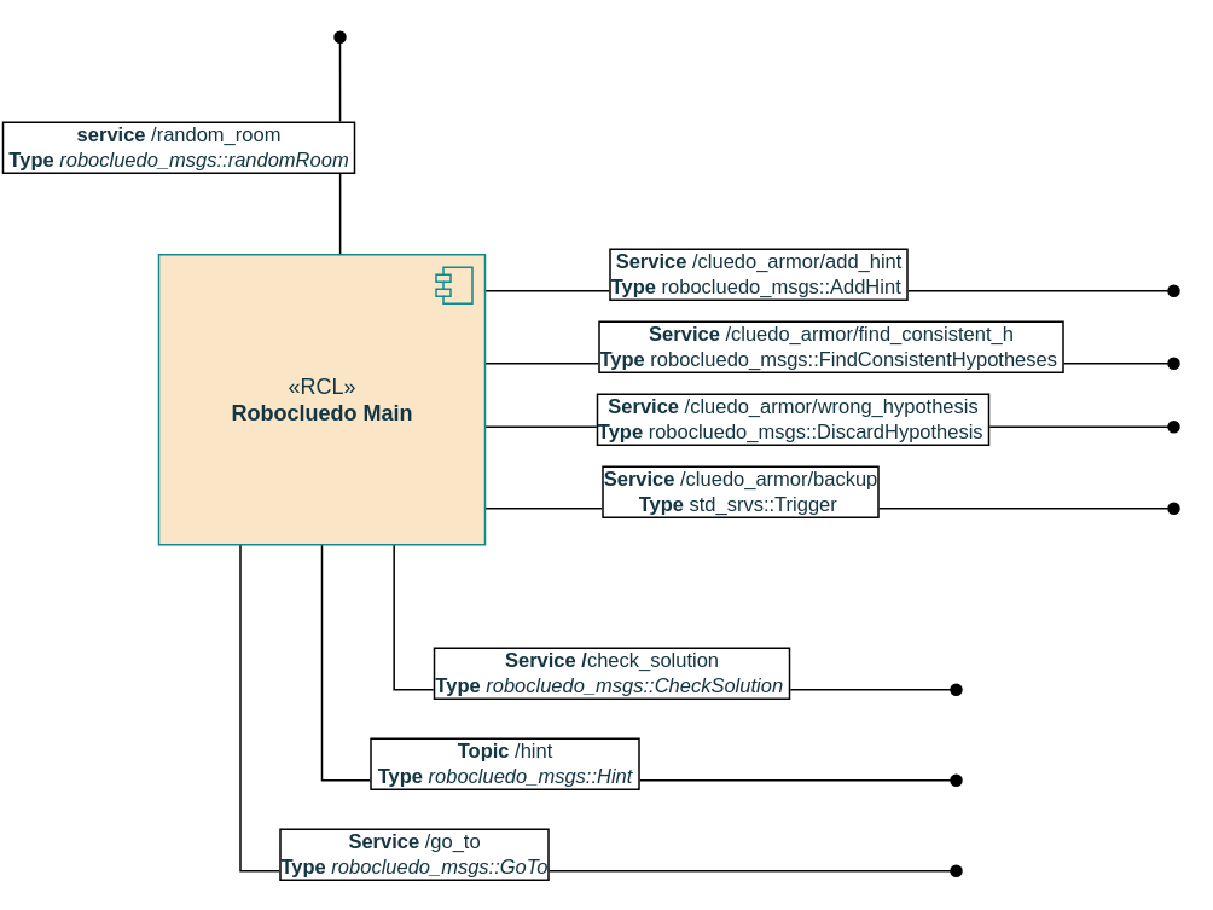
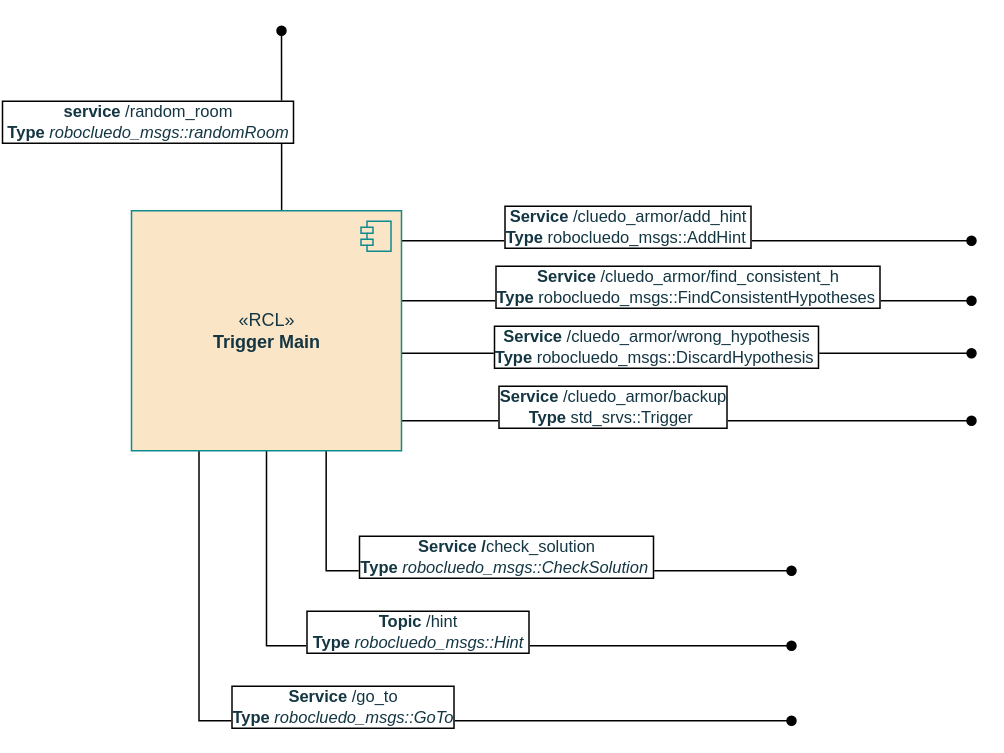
- <mxCell id="18" value="«RCL»&lt;br&gt;&lt;b&gt;Robocluedo Main&lt;/b&gt;" style="html=1;dropTarget=0;fontColor=#143642;strokeColor=#0F8B8D;fillColor=#FAE5C7;gradientColor=none;" vertex="1" parent="1"><mxGeometry x="20" y="140" width="180" height="160" as="geometry" /></mxCell>
+ <mxCell id="18" value="«RCL»&lt;br&gt;&lt;b&gt;Trigger Main&lt;/b&gt;" style="html=1;dropTarget=0;fontColor=#143642;strokeColor=#0F8B8D;fillColor=#FAE5C7;gradientColor=none;" vertex="1" parent="1"><mxGeometry x="20" y="140" width="180" height="160" as="geometry" /></mxCell>
